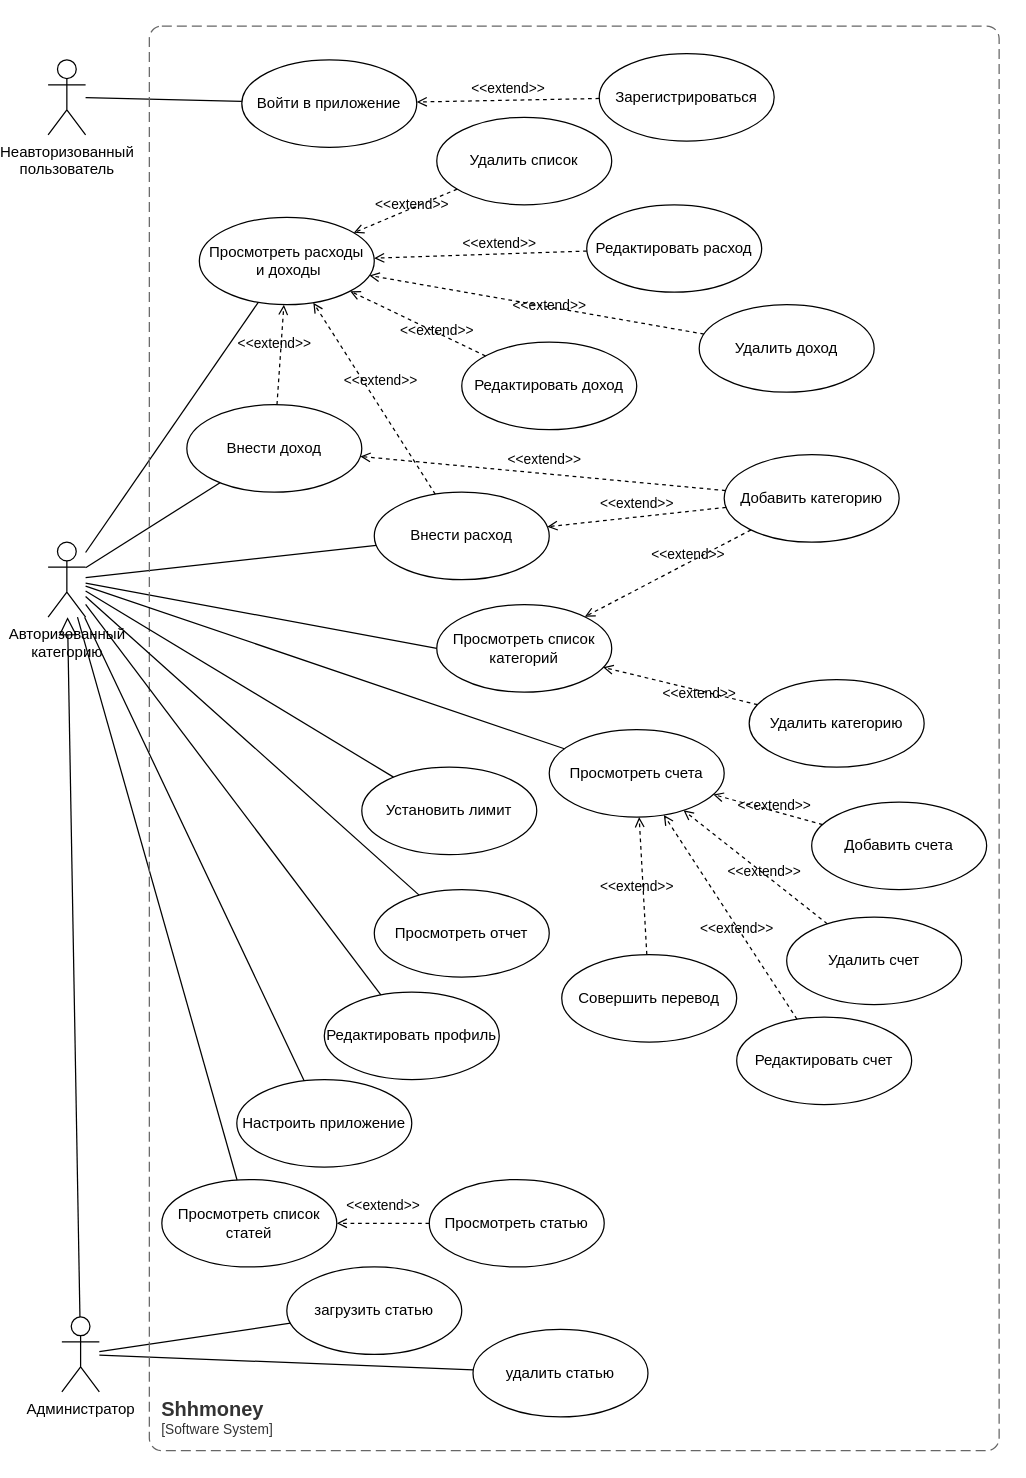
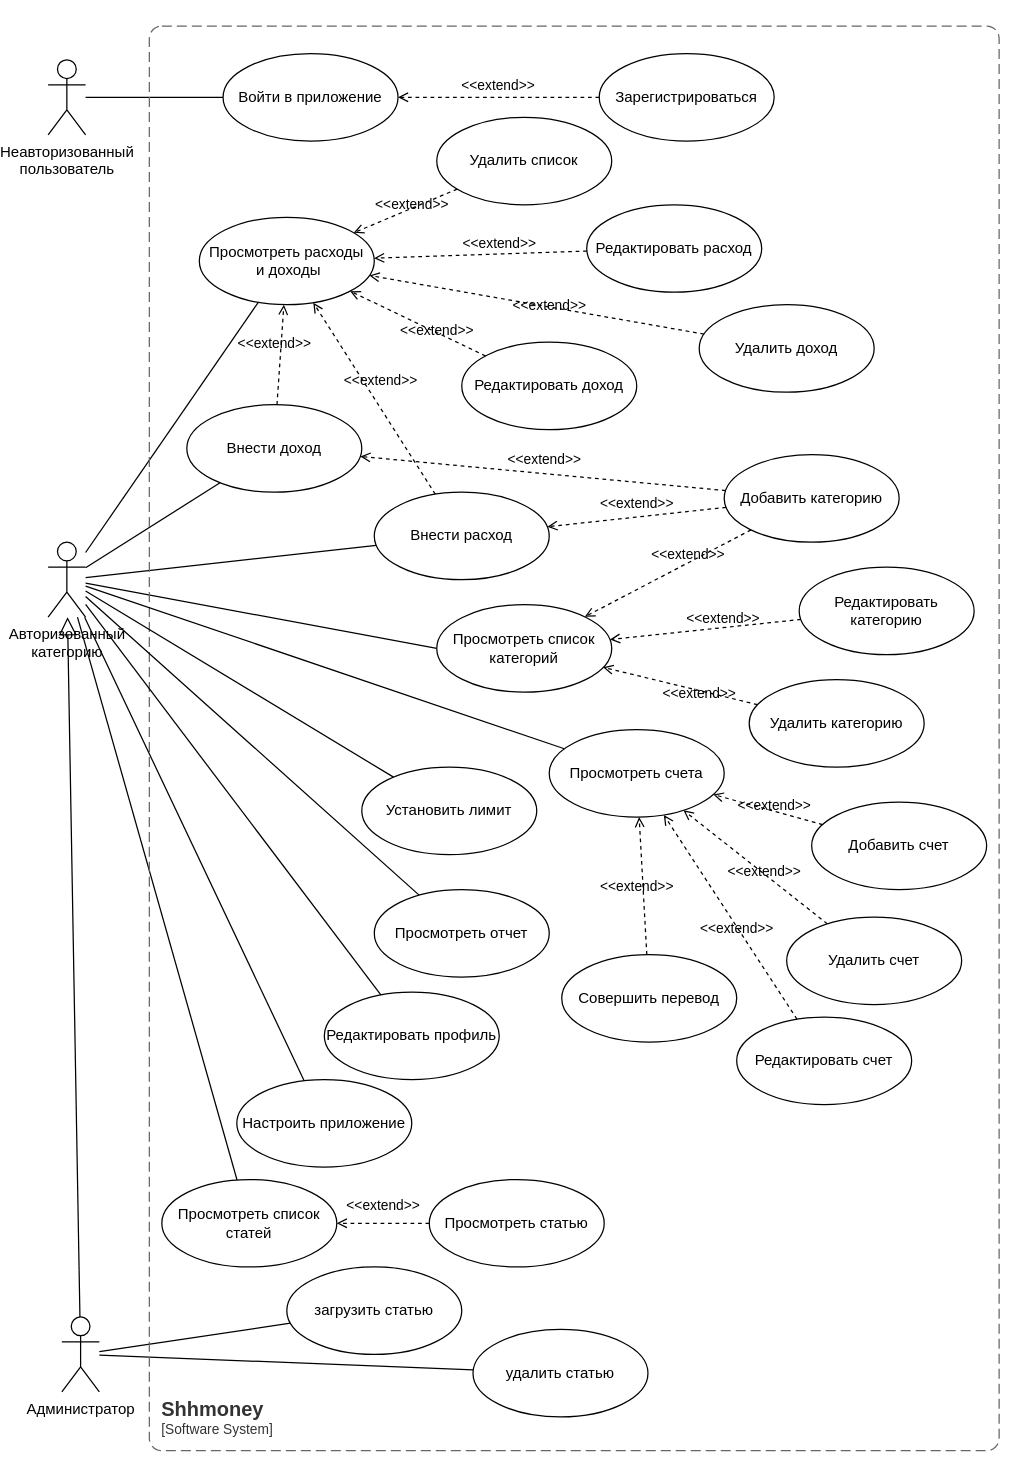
- <mxCell id="17" value="Войти в приложение" style="ellipse;whiteSpace=wrap;html=1;" parent="1" vertex="1"><mxGeometry x="175" y="47" width="140" height="70" as="geometry" /></mxCell>
+ <mxCell id="17" value="Войти в приложение" style="ellipse;whiteSpace=wrap;html=1;" parent="1" vertex="1"><mxGeometry x="160" y="42" width="140" height="70" as="geometry" /></mxCell>
+ <mxCell id="10" value="Редактировать категорию" style="ellipse;whiteSpace=wrap;html=1;" parent="1" vertex="1"><mxGeometry x="621" y="453" width="140" height="70" as="geometry" /></mxCell>
+ <mxCell id="38" value="&amp;lt;&amp;lt;extend&amp;gt;&amp;gt;" style="html=1;verticalAlign=bottom;labelBackgroundColor=none;endArrow=open;endFill=0;dashed=1;rounded=0;elbow=vertical;" parent="1" source="10" target="11" edge="1"><mxGeometry x="-0.194" y="2" width="160" relative="1" as="geometry"><mxPoint x="343.303" y="728.624" as="sourcePoint" /><mxPoint x="296.408" y="736.932" as="targetPoint" /><mxPoint x="-1" as="offset" /></mxGeometry></mxCell>
- <mxCell id="46" value="Добавить счета" style="ellipse;whiteSpace=wrap;html=1;" parent="1" vertex="1"><mxGeometry x="631" y="641" width="140" height="70" as="geometry" /></mxCell>
+ <mxCell id="46" value="Добавить счет" style="ellipse;whiteSpace=wrap;html=1;" parent="1" vertex="1"><mxGeometry x="631" y="641" width="140" height="70" as="geometry" /></mxCell>
